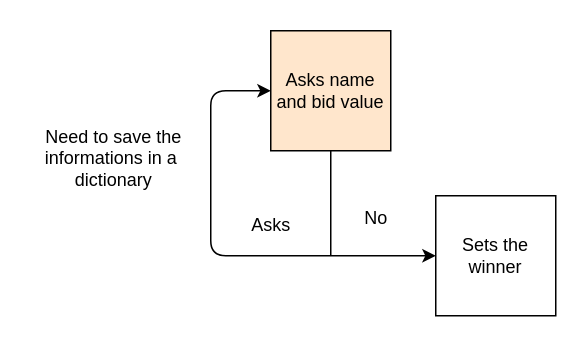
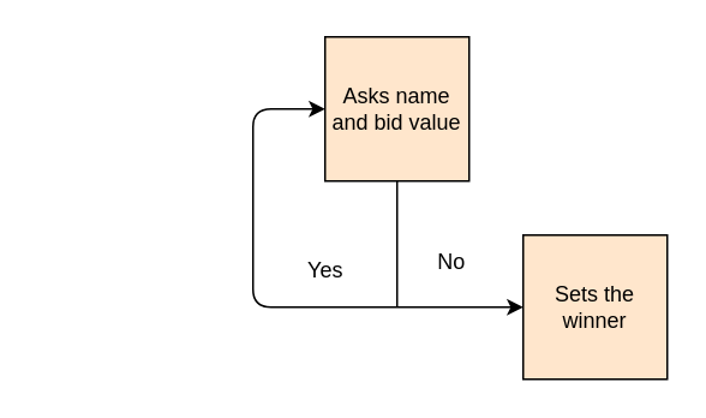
- <mxCell id="8" value="Need to save the&lt;div&gt;informations in a&amp;nbsp;&lt;/div&gt;&lt;div&gt;dictionary&lt;/div&gt;" style="text;html=1;align=center;verticalAlign=middle;resizable=0;points=[];autosize=1;strokeColor=none;fillColor=none;" vertex="1" parent="1"><mxGeometry x="20" y="75" width="110" height="60" as="geometry" /></mxCell>
- <mxCell id="6" value="Asks" style="text;html=1;align=center;verticalAlign=middle;resizable=0;points=[];autosize=1;strokeColor=none;fillColor=none;fontColor=light-dark(#000000,#00FF00);" vertex="1" parent="1"><mxGeometry x="160" y="135" width="40" height="30" as="geometry" /></mxCell>
+ <mxCell id="6" value="Yes" style="text;html=1;align=center;verticalAlign=middle;resizable=0;points=[];autosize=1;strokeColor=none;fillColor=none;fontColor=light-dark(#000000,#00FF00);" vertex="1" parent="1"><mxGeometry x="160" y="135" width="40" height="30" as="geometry" /></mxCell>
- <mxCell id="7" value="Sets the winner" style="whiteSpace=wrap;html=1;aspect=fixed;" vertex="1" parent="1"><mxGeometry x="290" y="130" width="80" height="80" as="geometry" /></mxCell>
+ <mxCell id="7" value="Sets the winner" style="whiteSpace=wrap;html=1;aspect=fixed;fillColor=#ffe6cc;" vertex="1" parent="1"><mxGeometry x="290" y="130" width="80" height="80" as="geometry" /></mxCell>
